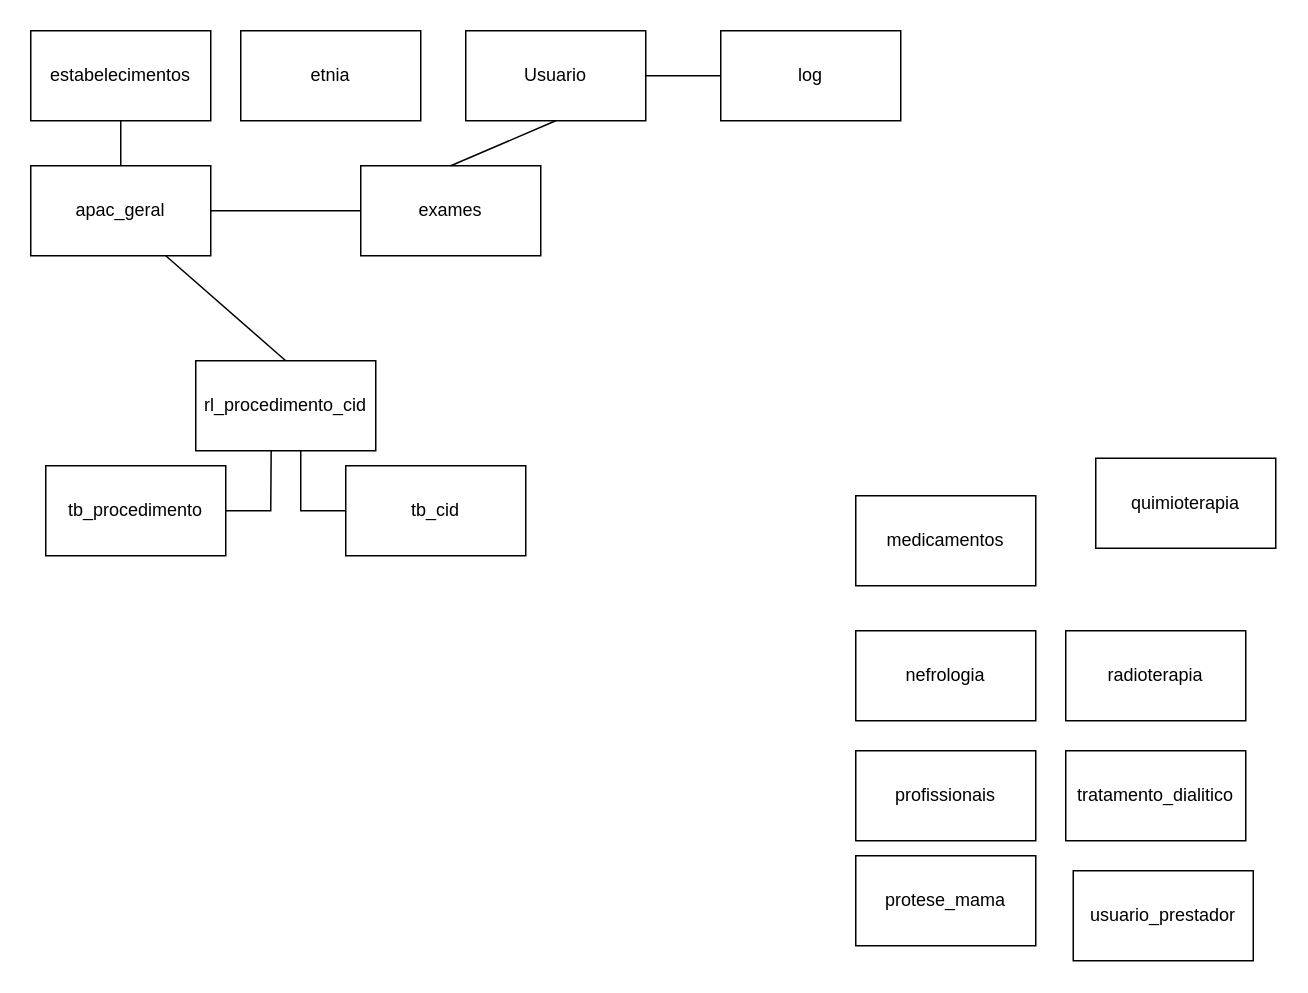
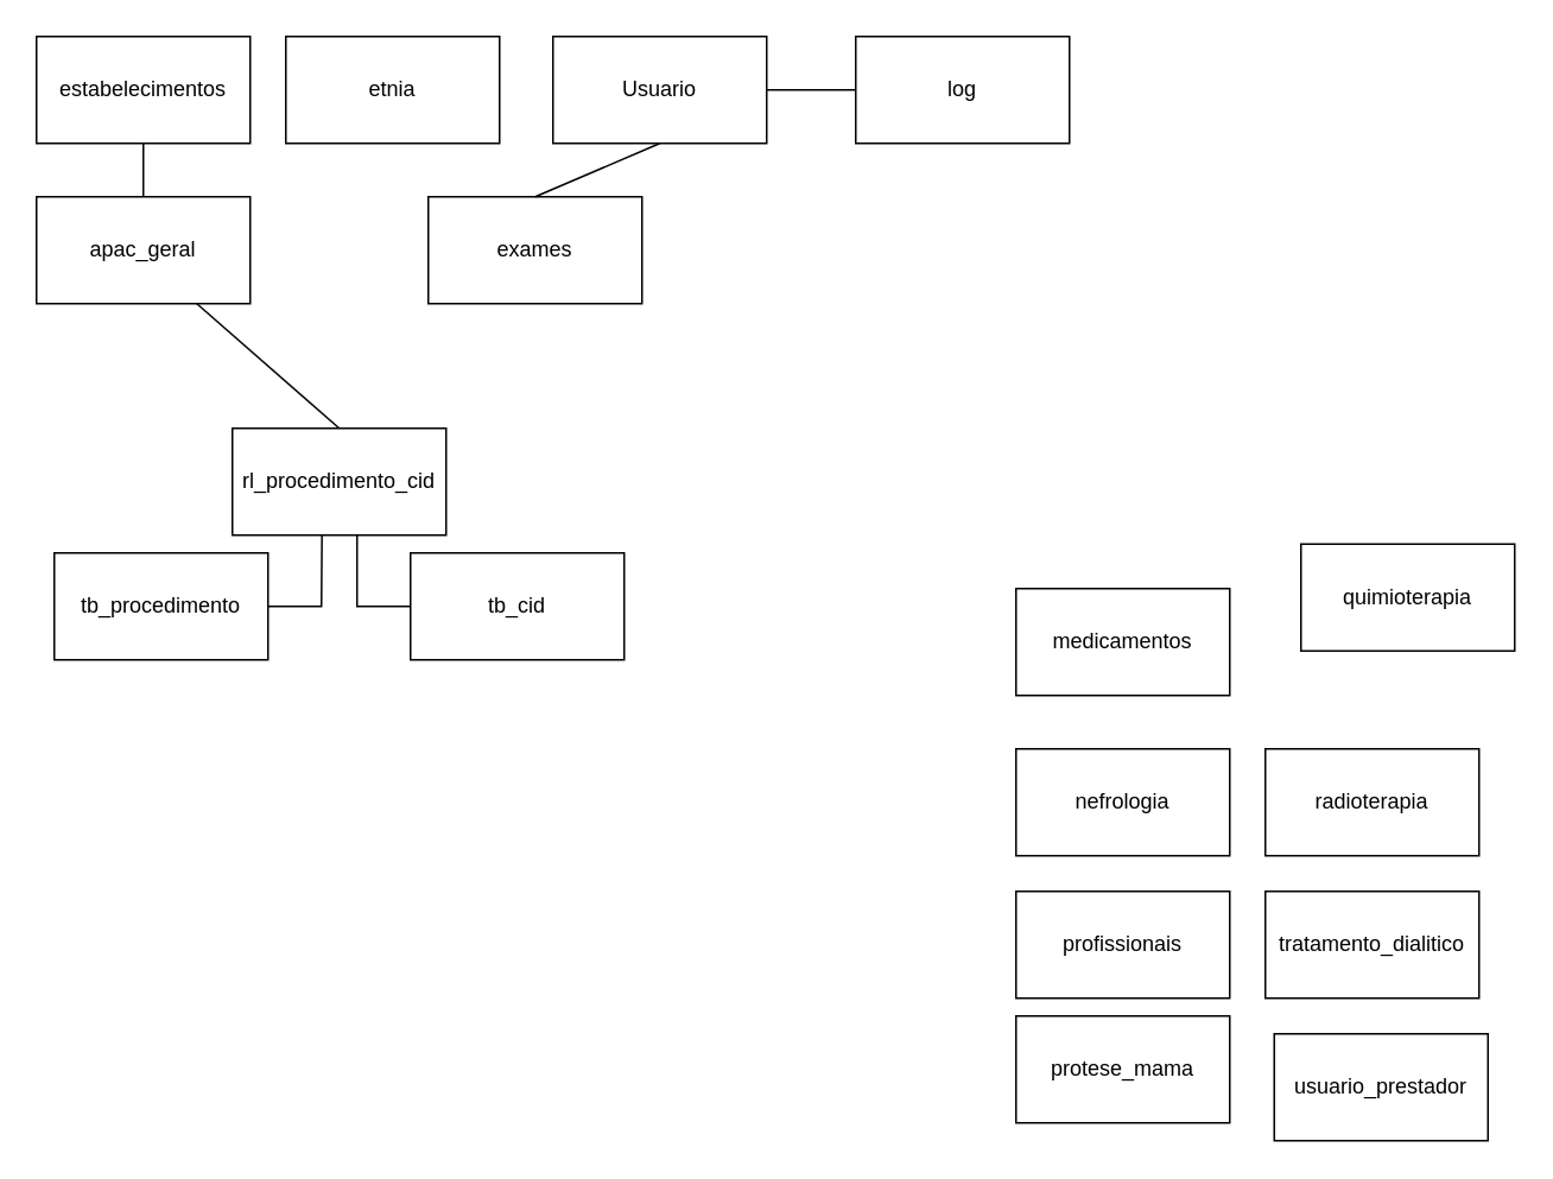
- <mxCell id="23" value="" style="endArrow=none;html=1;rounded=0;exitX=1;exitY=0.5;exitDx=0;exitDy=0;entryX=0;entryY=0.5;entryDx=0;entryDy=0;" edge="1" parent="1" source="2" target="4"><mxGeometry relative="1" as="geometry"><mxPoint x="255" y="200" as="sourcePoint" /><mxPoint x="415" y="200" as="targetPoint" /></mxGeometry></mxCell>
